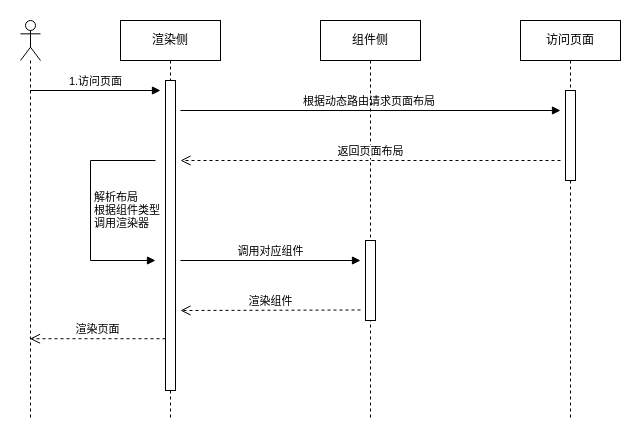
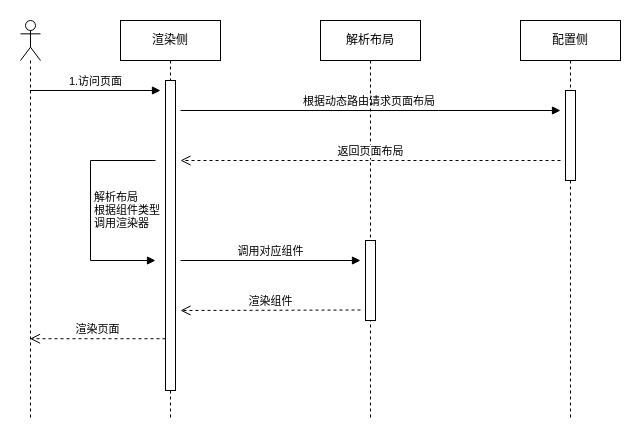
- <mxCell id="6" value="组件侧" style="shape=umlLifeline;perimeter=lifelinePerimeter;whiteSpace=wrap;html=1;container=1;collapsible=0;recursiveResize=0;outlineConnect=0;" parent="1" vertex="1"><mxGeometry x="320" y="20" width="100" height="400" as="geometry" /></mxCell>
+ <mxCell id="6" value="解析布局" style="shape=umlLifeline;perimeter=lifelinePerimeter;whiteSpace=wrap;html=1;container=1;collapsible=0;recursiveResize=0;outlineConnect=0;" parent="1" vertex="1"><mxGeometry x="320" y="20" width="100" height="400" as="geometry" /></mxCell>
- <mxCell id="8" value="访问页面" style="shape=umlLifeline;perimeter=lifelinePerimeter;whiteSpace=wrap;html=1;container=1;collapsible=0;recursiveResize=0;outlineConnect=0;" parent="1" vertex="1"><mxGeometry x="520" y="20" width="100" height="400" as="geometry" /></mxCell>
+ <mxCell id="8" value="配置侧" style="shape=umlLifeline;perimeter=lifelinePerimeter;whiteSpace=wrap;html=1;container=1;collapsible=0;recursiveResize=0;outlineConnect=0;" parent="1" vertex="1"><mxGeometry x="520" y="20" width="100" height="400" as="geometry" /></mxCell>
